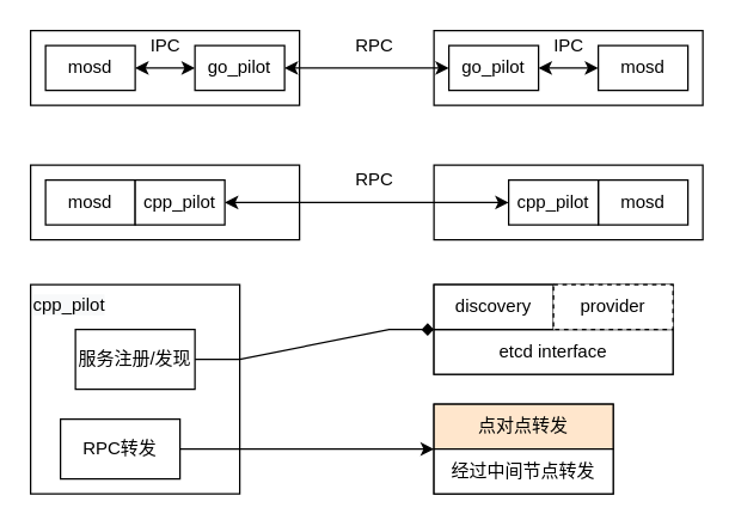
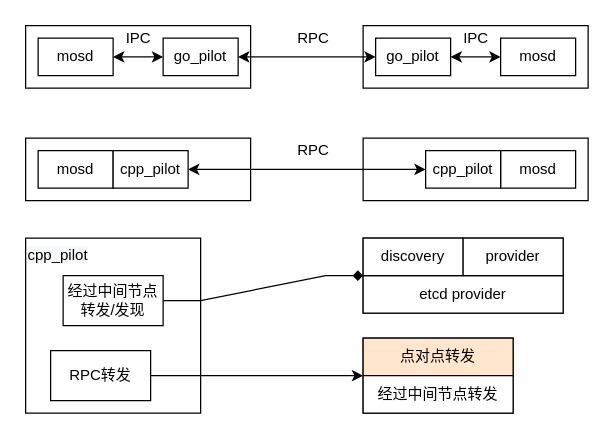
- <mxCell id="34" value="provider" style="rounded=0;whiteSpace=wrap;html=1;dashed=1;" vertex="1" parent="1"><mxGeometry x="370" y="190" width="80" height="30" as="geometry" /></mxCell>
+ <mxCell id="34" value="provider" style="rounded=0;whiteSpace=wrap;html=1;" vertex="1" parent="1"><mxGeometry x="370" y="190" width="80" height="30" as="geometry" /></mxCell>
- <mxCell id="32" value="etcd interface" style="rounded=0;whiteSpace=wrap;html=1;" vertex="1" parent="1"><mxGeometry x="290" y="220" width="160" height="30" as="geometry" /></mxCell>
+ <mxCell id="32" value="etcd provider" style="rounded=0;whiteSpace=wrap;html=1;" vertex="1" parent="1"><mxGeometry x="290" y="220" width="160" height="30" as="geometry" /></mxCell>
- <mxCell id="24" value="服务注册/发现" style="rounded=0;whiteSpace=wrap;html=1;" vertex="1" parent="1"><mxGeometry x="50" y="220" width="80" height="40" as="geometry" /></mxCell>
+ <mxCell id="24" value="经过中间节点转发/发现" style="rounded=0;whiteSpace=wrap;html=1;" vertex="1" parent="1"><mxGeometry x="50" y="220" width="80" height="40" as="geometry" /></mxCell>
